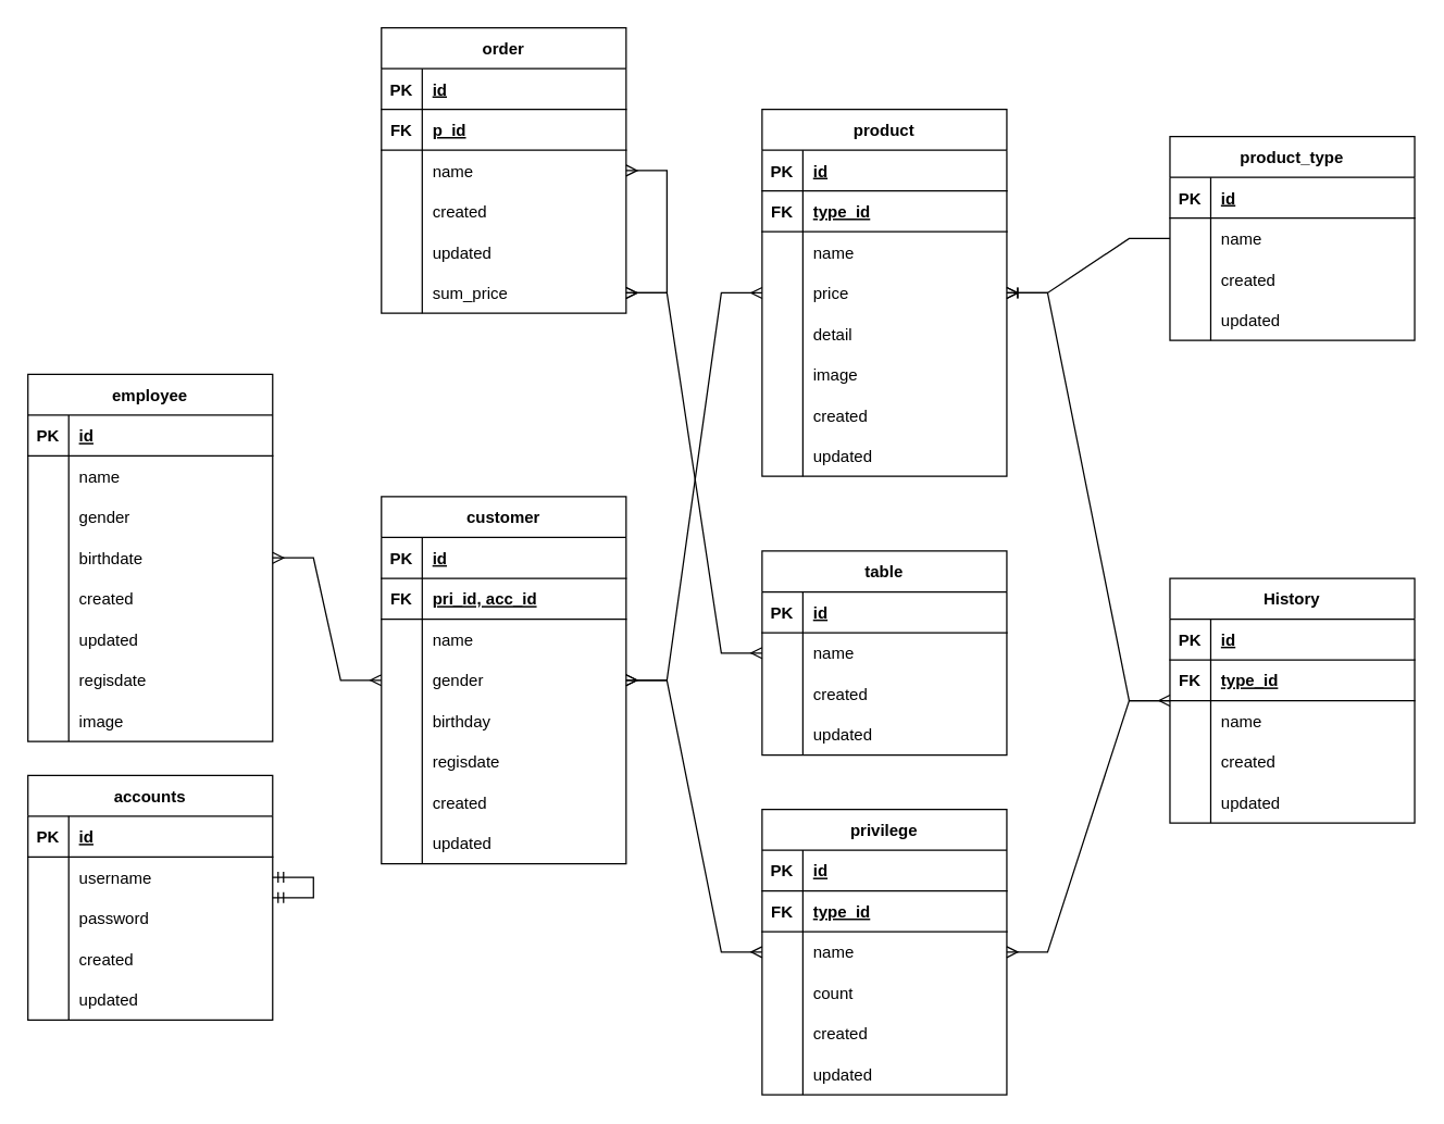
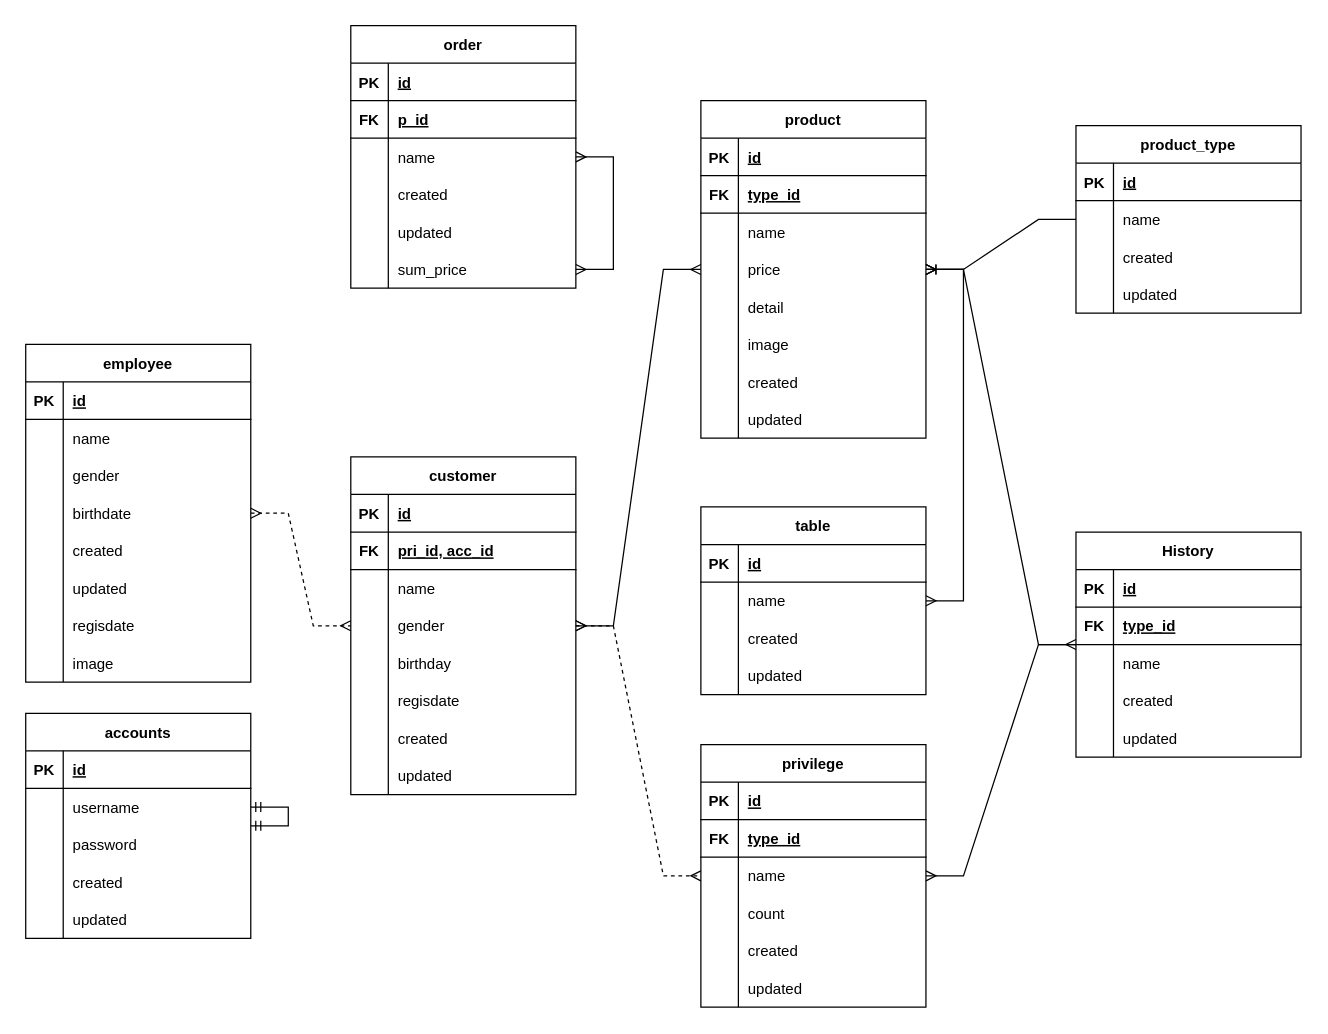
- <mxCell id="121" value="" style="edgeStyle=entityRelationEdgeStyle;fontSize=12;html=1;endArrow=ERmany;startArrow=ERmany;rounded=0;" parent="1" source="2" target="161" edge="1"><mxGeometry width="100" height="100" relative="1" as="geometry"><mxPoint x="520" y="435" as="sourcePoint" /><mxPoint x="620" y="335" as="targetPoint" /></mxGeometry></mxCell>
+ <mxCell id="121" value="" style="edgeStyle=entityRelationEdgeStyle;fontSize=12;html=1;endArrow=ERmany;startArrow=ERmany;rounded=0;" parent="1" source="2" target="94" edge="1"><mxGeometry width="100" height="100" relative="1" as="geometry"><mxPoint x="520" y="435" as="sourcePoint" /><mxPoint x="620" y="335" as="targetPoint" /></mxGeometry></mxCell>
- <mxCell id="123" value="" style="edgeStyle=entityRelationEdgeStyle;fontSize=12;html=1;endArrow=ERmany;startArrow=ERmany;rounded=0;" parent="1" source="40" target="15" edge="1"><mxGeometry width="100" height="100" relative="1" as="geometry"><mxPoint x="520" y="485" as="sourcePoint" /><mxPoint x="620" y="385" as="targetPoint" /></mxGeometry></mxCell>
+ <mxCell id="123" value="" style="edgeStyle=entityRelationEdgeStyle;fontSize=12;html=1;endArrow=ERmany;startArrow=ERmany;rounded=0;dashed=1;" parent="1" source="40" target="15" edge="1"><mxGeometry width="100" height="100" relative="1" as="geometry"><mxPoint x="520" y="485" as="sourcePoint" /><mxPoint x="620" y="385" as="targetPoint" /></mxGeometry></mxCell>
- <mxCell id="164" value="" style="edgeStyle=entityRelationEdgeStyle;fontSize=12;html=1;endArrow=ERmany;startArrow=ERmany;rounded=0;" parent="1" source="15" target="124" edge="1"><mxGeometry width="100" height="100" relative="1" as="geometry"><mxPoint x="450" y="645" as="sourcePoint" /><mxPoint x="550" y="545" as="targetPoint" /></mxGeometry></mxCell>
+ <mxCell id="164" value="" style="edgeStyle=entityRelationEdgeStyle;fontSize=12;html=1;endArrow=ERmany;startArrow=ERmany;rounded=0;dashed=1;" parent="1" source="15" target="124" edge="1"><mxGeometry width="100" height="100" relative="1" as="geometry"><mxPoint x="450" y="645" as="sourcePoint" /><mxPoint x="550" y="545" as="targetPoint" /></mxGeometry></mxCell>
